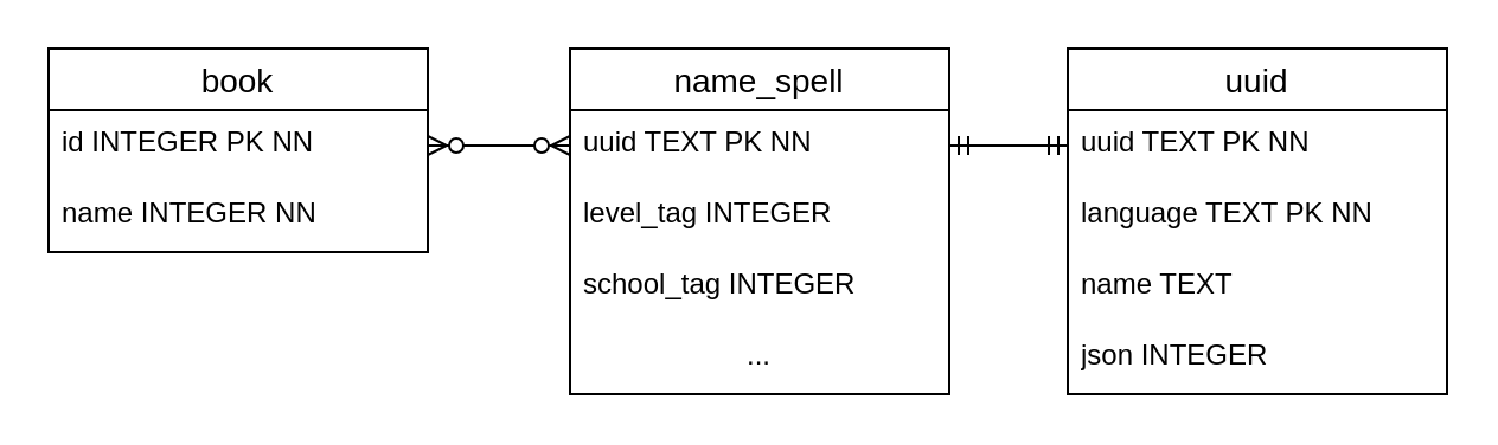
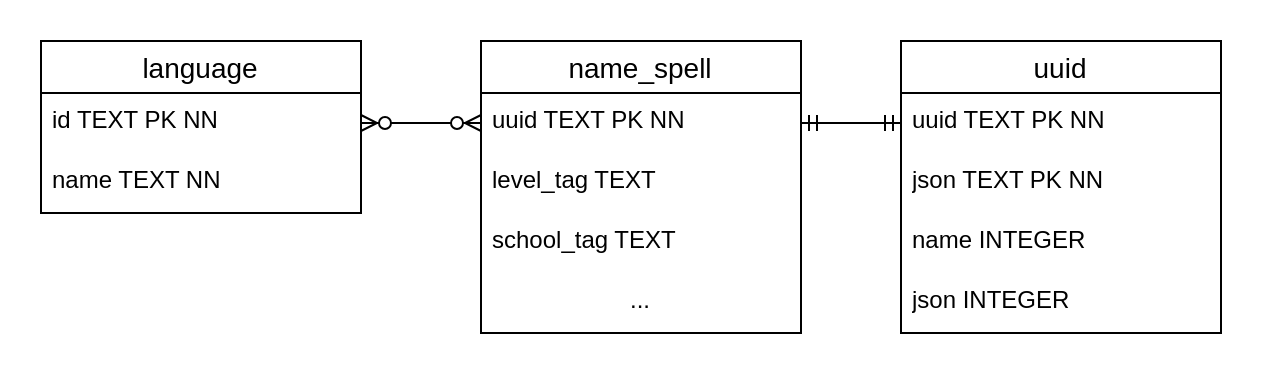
- <mxCell id="2" value="book" style="swimlane;fontStyle=0;childLayout=stackLayout;horizontal=1;startSize=26;horizontalStack=0;resizeParent=1;resizeParentMax=0;resizeLast=0;collapsible=1;marginBottom=0;align=center;fontSize=14;" parent="1" vertex="1"><mxGeometry x="20" y="20" width="160" height="86" as="geometry" /></mxCell>
+ <mxCell id="2" value="language" style="swimlane;fontStyle=0;childLayout=stackLayout;horizontal=1;startSize=26;horizontalStack=0;resizeParent=1;resizeParentMax=0;resizeLast=0;collapsible=1;marginBottom=0;align=center;fontSize=14;" parent="1" vertex="1"><mxGeometry x="20" y="20" width="160" height="86" as="geometry" /></mxCell>
- <mxCell id="3" value="id INTEGER PK NN" style="text;strokeColor=none;fillColor=none;spacingLeft=4;spacingRight=4;overflow=hidden;rotatable=0;points=[[0,0.5],[1,0.5]];portConstraint=eastwest;fontSize=12;whiteSpace=wrap;html=1;" parent="2" vertex="1"><mxGeometry y="26" width="160" height="30" as="geometry" /></mxCell>
+ <mxCell id="3" value="id TEXT PK NN" style="text;strokeColor=none;fillColor=none;spacingLeft=4;spacingRight=4;overflow=hidden;rotatable=0;points=[[0,0.5],[1,0.5]];portConstraint=eastwest;fontSize=12;whiteSpace=wrap;html=1;" parent="2" vertex="1"><mxGeometry y="26" width="160" height="30" as="geometry" /></mxCell>
- <mxCell id="4" value="name INTEGER NN" style="text;strokeColor=none;fillColor=none;spacingLeft=4;spacingRight=4;overflow=hidden;rotatable=0;points=[[0,0.5],[1,0.5]];portConstraint=eastwest;fontSize=12;whiteSpace=wrap;html=1;" parent="2" vertex="1"><mxGeometry y="56" width="160" height="30" as="geometry" /></mxCell>
+ <mxCell id="4" value="name TEXT NN" style="text;strokeColor=none;fillColor=none;spacingLeft=4;spacingRight=4;overflow=hidden;rotatable=0;points=[[0,0.5],[1,0.5]];portConstraint=eastwest;fontSize=12;whiteSpace=wrap;html=1;" parent="2" vertex="1"><mxGeometry y="56" width="160" height="30" as="geometry" /></mxCell>
- <mxCell id="7" value="level_tag INTEGER" style="text;strokeColor=none;fillColor=none;spacingLeft=4;spacingRight=4;overflow=hidden;rotatable=0;points=[[0,0.5],[1,0.5]];portConstraint=eastwest;fontSize=12;whiteSpace=wrap;html=1;" parent="5" vertex="1"><mxGeometry y="56" width="160" height="30" as="geometry" /></mxCell>
+ <mxCell id="7" value="level_tag TEXT" style="text;strokeColor=none;fillColor=none;spacingLeft=4;spacingRight=4;overflow=hidden;rotatable=0;points=[[0,0.5],[1,0.5]];portConstraint=eastwest;fontSize=12;whiteSpace=wrap;html=1;" parent="5" vertex="1"><mxGeometry y="56" width="160" height="30" as="geometry" /></mxCell>
- <mxCell id="13" value="language TEXT PK NN" style="text;strokeColor=none;fillColor=none;spacingLeft=4;spacingRight=4;overflow=hidden;rotatable=0;points=[[0,0.5],[1,0.5]];portConstraint=eastwest;fontSize=12;whiteSpace=wrap;html=1;" vertex="1" parent="11"><mxGeometry y="56" width="160" height="30" as="geometry" /></mxCell>
+ <mxCell id="13" value="json TEXT PK NN" style="text;strokeColor=none;fillColor=none;spacingLeft=4;spacingRight=4;overflow=hidden;rotatable=0;points=[[0,0.5],[1,0.5]];portConstraint=eastwest;fontSize=12;whiteSpace=wrap;html=1;" vertex="1" parent="11"><mxGeometry y="56" width="160" height="30" as="geometry" /></mxCell>
- <mxCell id="8" value="school_tag INTEGER" style="text;strokeColor=none;fillColor=none;spacingLeft=4;spacingRight=4;overflow=hidden;rotatable=0;points=[[0,0.5],[1,0.5]];portConstraint=eastwest;fontSize=12;whiteSpace=wrap;html=1;" parent="5" vertex="1"><mxGeometry y="86" width="160" height="30" as="geometry" /></mxCell>
+ <mxCell id="8" value="school_tag TEXT" style="text;strokeColor=none;fillColor=none;spacingLeft=4;spacingRight=4;overflow=hidden;rotatable=0;points=[[0,0.5],[1,0.5]];portConstraint=eastwest;fontSize=12;whiteSpace=wrap;html=1;" parent="5" vertex="1"><mxGeometry y="86" width="160" height="30" as="geometry" /></mxCell>
- <mxCell id="14" value="name TEXT" style="text;strokeColor=none;fillColor=none;spacingLeft=4;spacingRight=4;overflow=hidden;rotatable=0;points=[[0,0.5],[1,0.5]];portConstraint=eastwest;fontSize=12;whiteSpace=wrap;html=1;" vertex="1" parent="11"><mxGeometry y="86" width="160" height="30" as="geometry" /></mxCell>
+ <mxCell id="14" value="name INTEGER" style="text;strokeColor=none;fillColor=none;spacingLeft=4;spacingRight=4;overflow=hidden;rotatable=0;points=[[0,0.5],[1,0.5]];portConstraint=eastwest;fontSize=12;whiteSpace=wrap;html=1;" vertex="1" parent="11"><mxGeometry y="86" width="160" height="30" as="geometry" /></mxCell>
